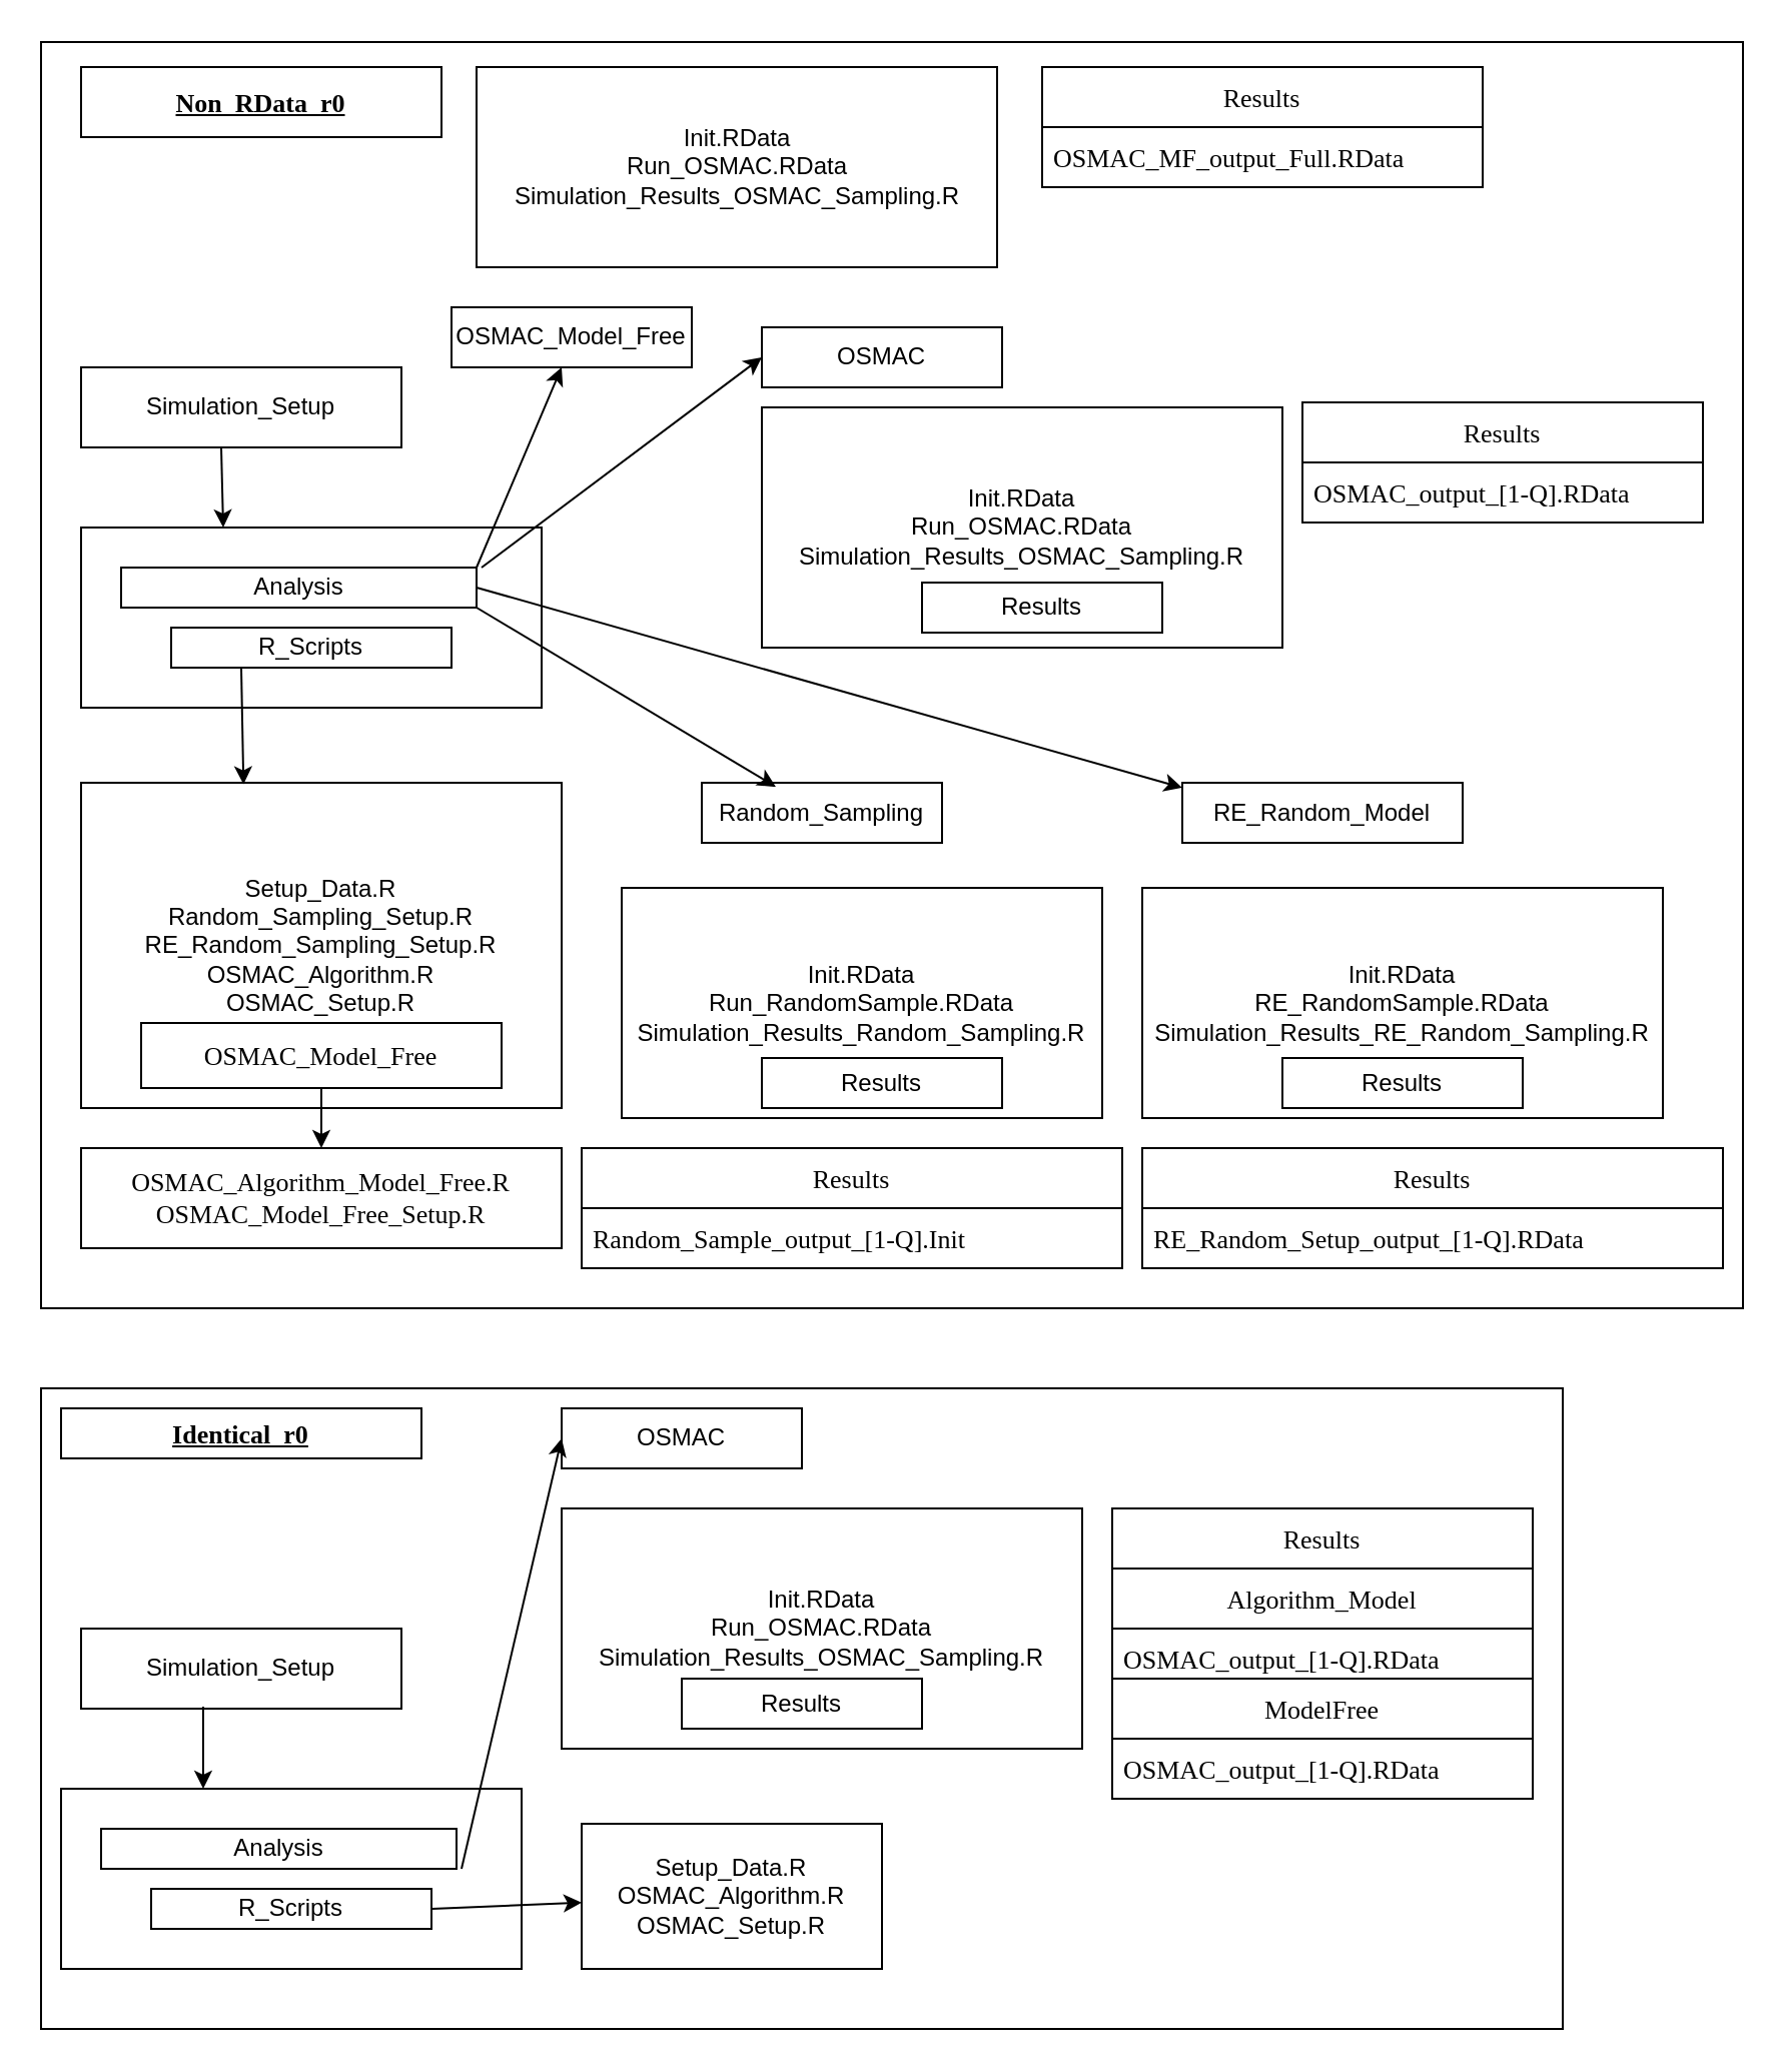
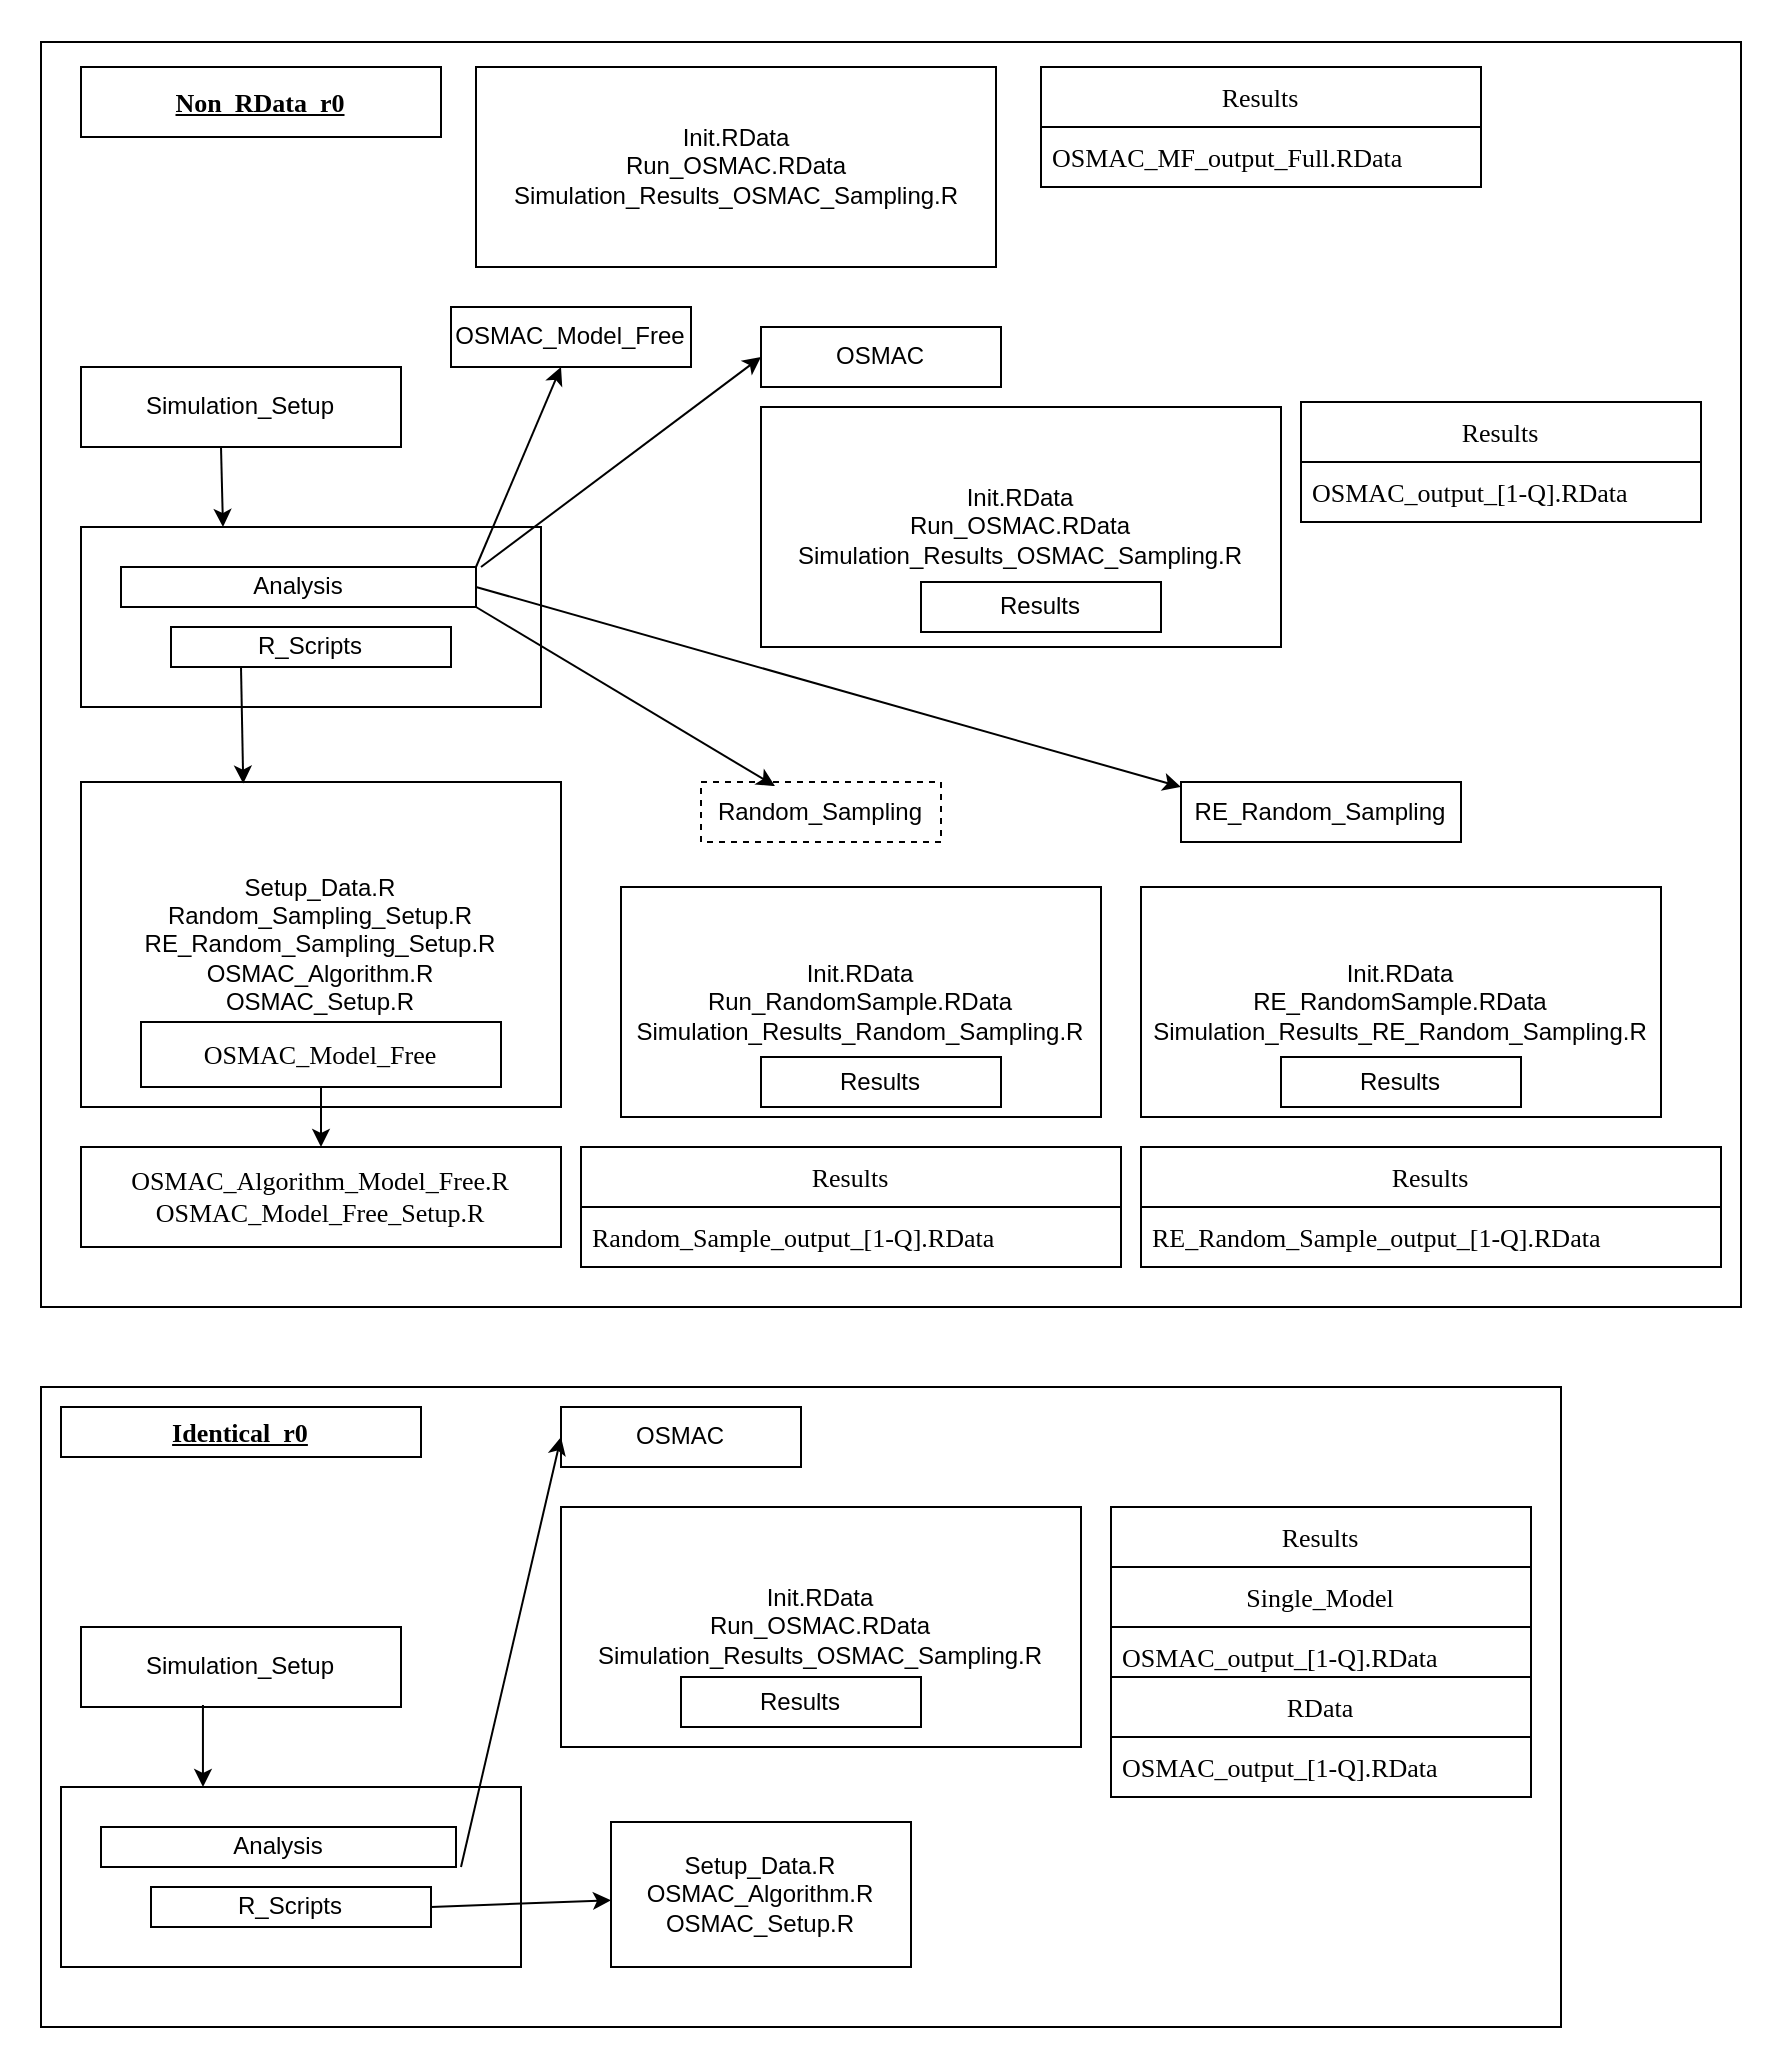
- <mxCell id="10" value="Random_Sampling" style="rounded=0;whiteSpace=wrap;html=1;" parent="1" vertex="1"><mxGeometry x="350" y="390.5" width="120" height="30" as="geometry" /></mxCell>
+ <mxCell id="10" value="Random_Sampling" style="rounded=0;whiteSpace=wrap;html=1;dashed=1;" parent="1" vertex="1"><mxGeometry x="350" y="390.5" width="120" height="30" as="geometry" /></mxCell>
- <mxCell id="11" value="RE_Random_Model" style="rounded=0;whiteSpace=wrap;html=1;" parent="1" vertex="1"><mxGeometry x="590" y="390.5" width="140" height="30" as="geometry" /></mxCell>
+ <mxCell id="11" value="RE_Random_Sampling" style="rounded=0;whiteSpace=wrap;html=1;" parent="1" vertex="1"><mxGeometry x="590" y="390.5" width="140" height="30" as="geometry" /></mxCell>
- <mxCell id="27" value="Random_Sample_output_[1-Q].Init" style="text;strokeColor=none;fillColor=none;align=left;verticalAlign=middle;spacingLeft=4;spacingRight=4;overflow=hidden;points=[[0,0.5],[1,0.5]];portConstraint=eastwest;rotatable=0;fontFamily=Verdana;fontSize=13;fontColor=#000000;" parent="26" vertex="1"><mxGeometry y="30" width="270" height="30" as="geometry" /></mxCell>
+ <mxCell id="27" value="Random_Sample_output_[1-Q].RData" style="text;strokeColor=none;fillColor=none;align=left;verticalAlign=middle;spacingLeft=4;spacingRight=4;overflow=hidden;points=[[0,0.5],[1,0.5]];portConstraint=eastwest;rotatable=0;fontFamily=Verdana;fontSize=13;fontColor=#000000;" parent="26" vertex="1"><mxGeometry y="30" width="270" height="30" as="geometry" /></mxCell>
- <mxCell id="54" value="RE_Random_Setup_output_[1-Q].RData" style="text;strokeColor=none;fillColor=none;align=left;verticalAlign=middle;spacingLeft=4;spacingRight=4;overflow=hidden;points=[[0,0.5],[1,0.5]];portConstraint=eastwest;rotatable=0;fontFamily=Verdana;fontSize=13;fontColor=#000000;" parent="1" vertex="1"><mxGeometry x="570" y="603" width="290" height="30" as="geometry" /></mxCell>
+ <mxCell id="54" value="RE_Random_Sample_output_[1-Q].RData" style="text;strokeColor=none;fillColor=none;align=left;verticalAlign=middle;spacingLeft=4;spacingRight=4;overflow=hidden;points=[[0,0.5],[1,0.5]];portConstraint=eastwest;rotatable=0;fontFamily=Verdana;fontSize=13;fontColor=#000000;" parent="1" vertex="1"><mxGeometry x="570" y="603" width="290" height="30" as="geometry" /></mxCell>
- <mxCell id="49" value="Algorithm_Model" style="swimlane;fontStyle=0;childLayout=stackLayout;horizontal=1;startSize=30;horizontalStack=0;resizeParent=1;resizeParentMax=0;resizeLast=0;collapsible=1;marginBottom=0;fontFamily=Verdana;fontSize=13;fontColor=#000000;" parent="48" vertex="1"><mxGeometry y="30" width="210" height="60" as="geometry" /></mxCell>
+ <mxCell id="49" value="Single_Model" style="swimlane;fontStyle=0;childLayout=stackLayout;horizontal=1;startSize=30;horizontalStack=0;resizeParent=1;resizeParentMax=0;resizeLast=0;collapsible=1;marginBottom=0;fontFamily=Verdana;fontSize=13;fontColor=#000000;" parent="48" vertex="1"><mxGeometry y="30" width="210" height="60" as="geometry" /></mxCell>
- <mxCell id="51" value="ModelFree" style="swimlane;fontStyle=0;childLayout=stackLayout;horizontal=1;startSize=30;horizontalStack=0;resizeParent=1;resizeParentMax=0;resizeLast=0;collapsible=1;marginBottom=0;fontFamily=Verdana;fontSize=13;fontColor=#000000;" parent="1" vertex="1"><mxGeometry x="555" y="838" width="210" height="60" as="geometry" /></mxCell>
+ <mxCell id="51" value="RData" style="swimlane;fontStyle=0;childLayout=stackLayout;horizontal=1;startSize=30;horizontalStack=0;resizeParent=1;resizeParentMax=0;resizeLast=0;collapsible=1;marginBottom=0;fontFamily=Verdana;fontSize=13;fontColor=#000000;" parent="1" vertex="1"><mxGeometry x="555" y="838" width="210" height="60" as="geometry" /></mxCell>
- <mxCell id="41" value="Setup_Data.R&lt;br&gt;OSMAC_Algorithm.R&lt;br&gt;OSMAC_Setup.R" style="rounded=0;whiteSpace=wrap;html=1;" parent="1" vertex="1"><mxGeometry x="290" y="910.5" width="150" height="72.5" as="geometry" /></mxCell>
+ <mxCell id="41" value="Setup_Data.R&lt;br&gt;OSMAC_Algorithm.R&lt;br&gt;OSMAC_Setup.R" style="rounded=0;whiteSpace=wrap;html=1;" parent="1" vertex="1"><mxGeometry x="305" y="910.5" width="150" height="72.5" as="geometry" /></mxCell>
